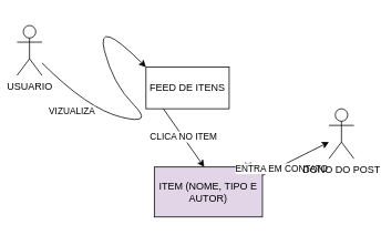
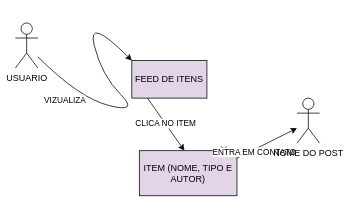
- <mxCell id="4" value="FEED DE ITENS" style="rounded=0;whiteSpace=wrap;html=1;" vertex="1" parent="1"><mxGeometry x="175" y="80" width="100" height="50" as="geometry" /></mxCell>
+ <mxCell id="4" value="FEED DE ITENS" style="rounded=0;whiteSpace=wrap;html=1;fillColor=#e1d5e7;" vertex="1" parent="1"><mxGeometry x="175" y="80" width="100" height="50" as="geometry" /></mxCell>
- <mxCell id="10" value="DONO DO POST" style="shape=umlActor;verticalLabelPosition=bottom;verticalAlign=top;html=1;outlineConnect=0;" vertex="1" parent="1"><mxGeometry x="395" y="130" width="30" height="60" as="geometry" /></mxCell>
+ <mxCell id="10" value="NOME DO POST" style="shape=umlActor;verticalLabelPosition=bottom;verticalAlign=top;html=1;outlineConnect=0;" vertex="1" parent="1"><mxGeometry x="395" y="130" width="30" height="60" as="geometry" /></mxCell>
